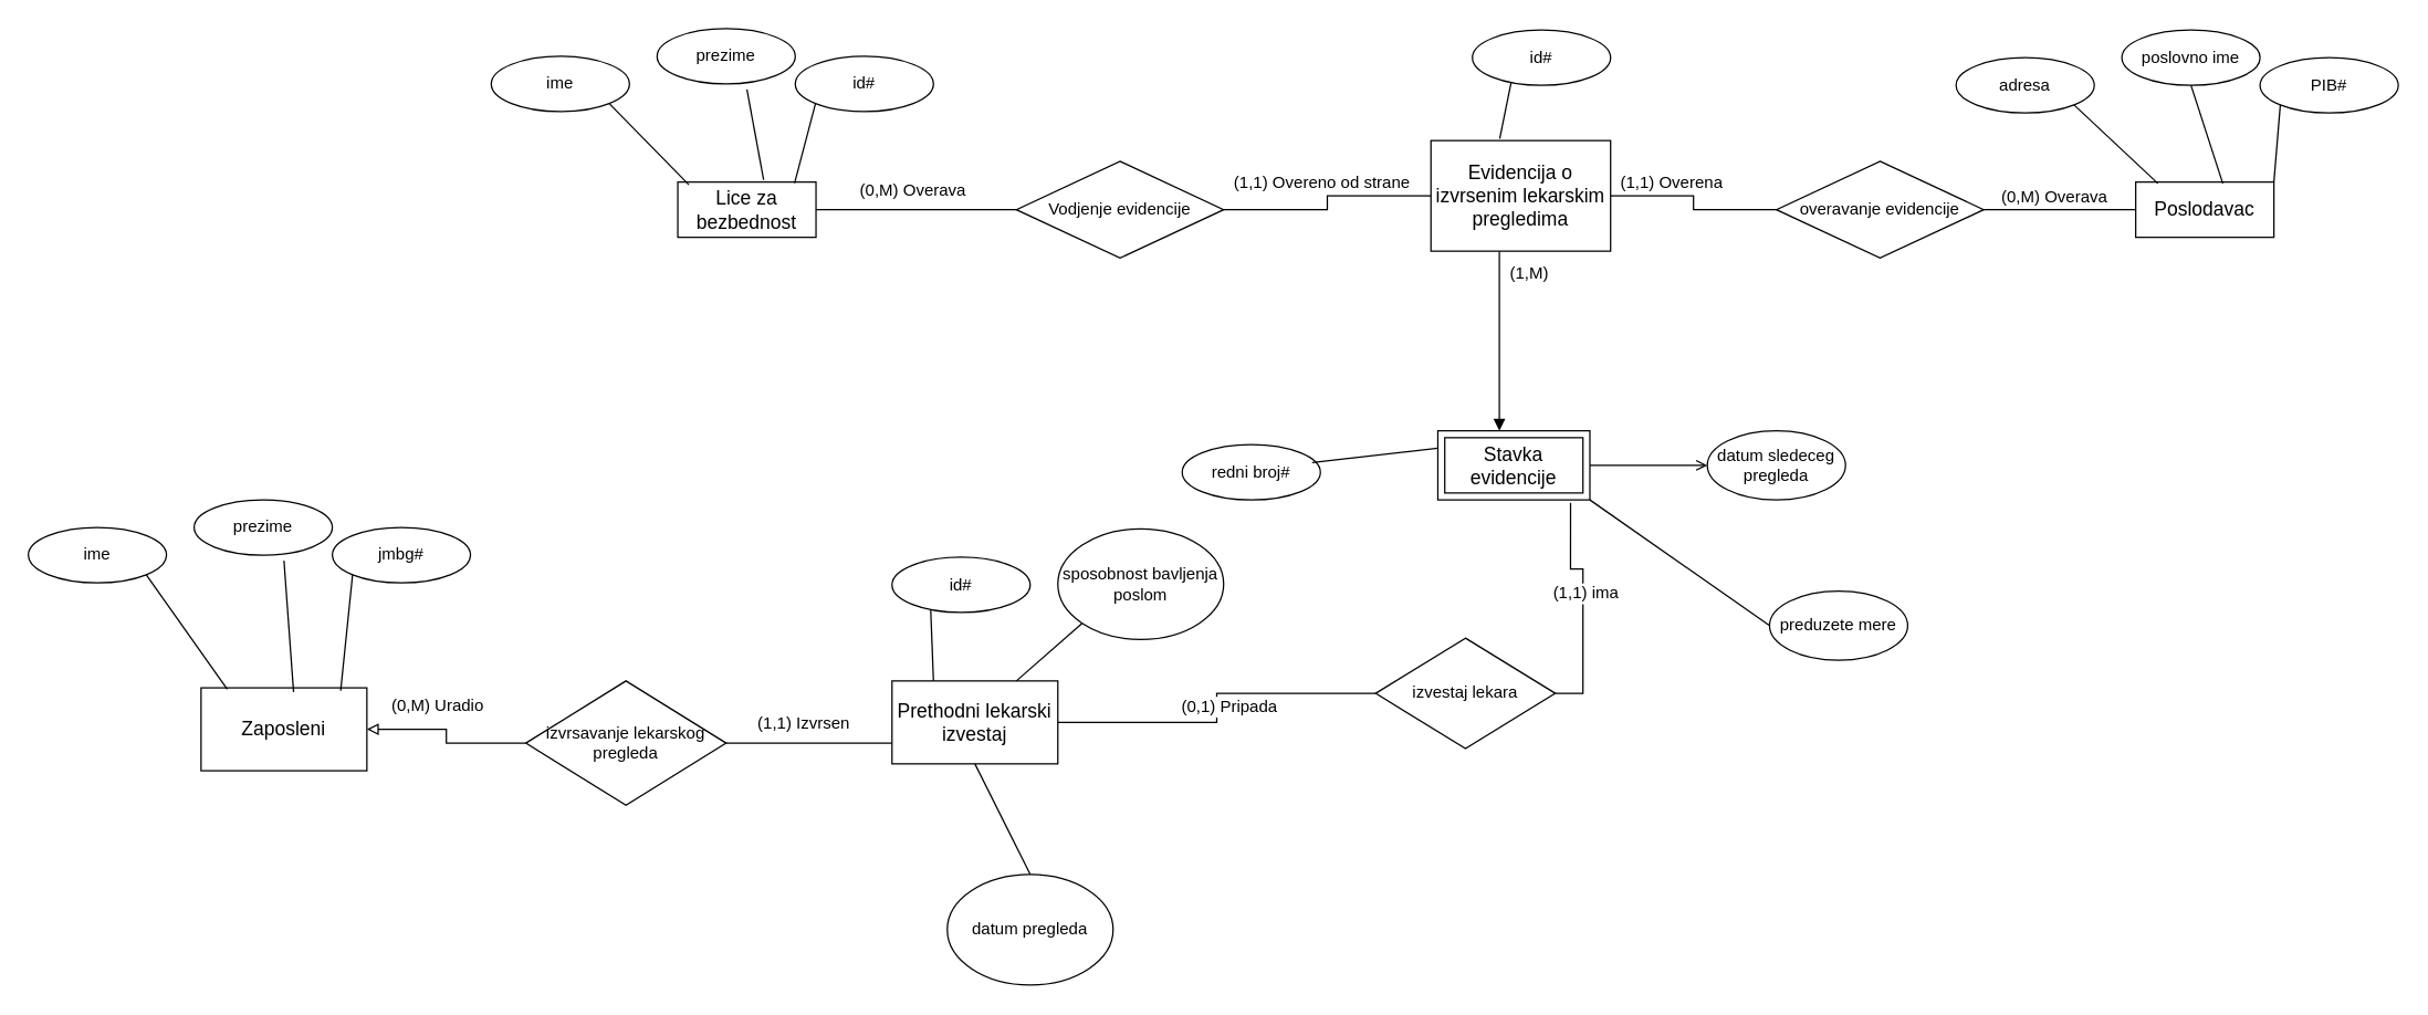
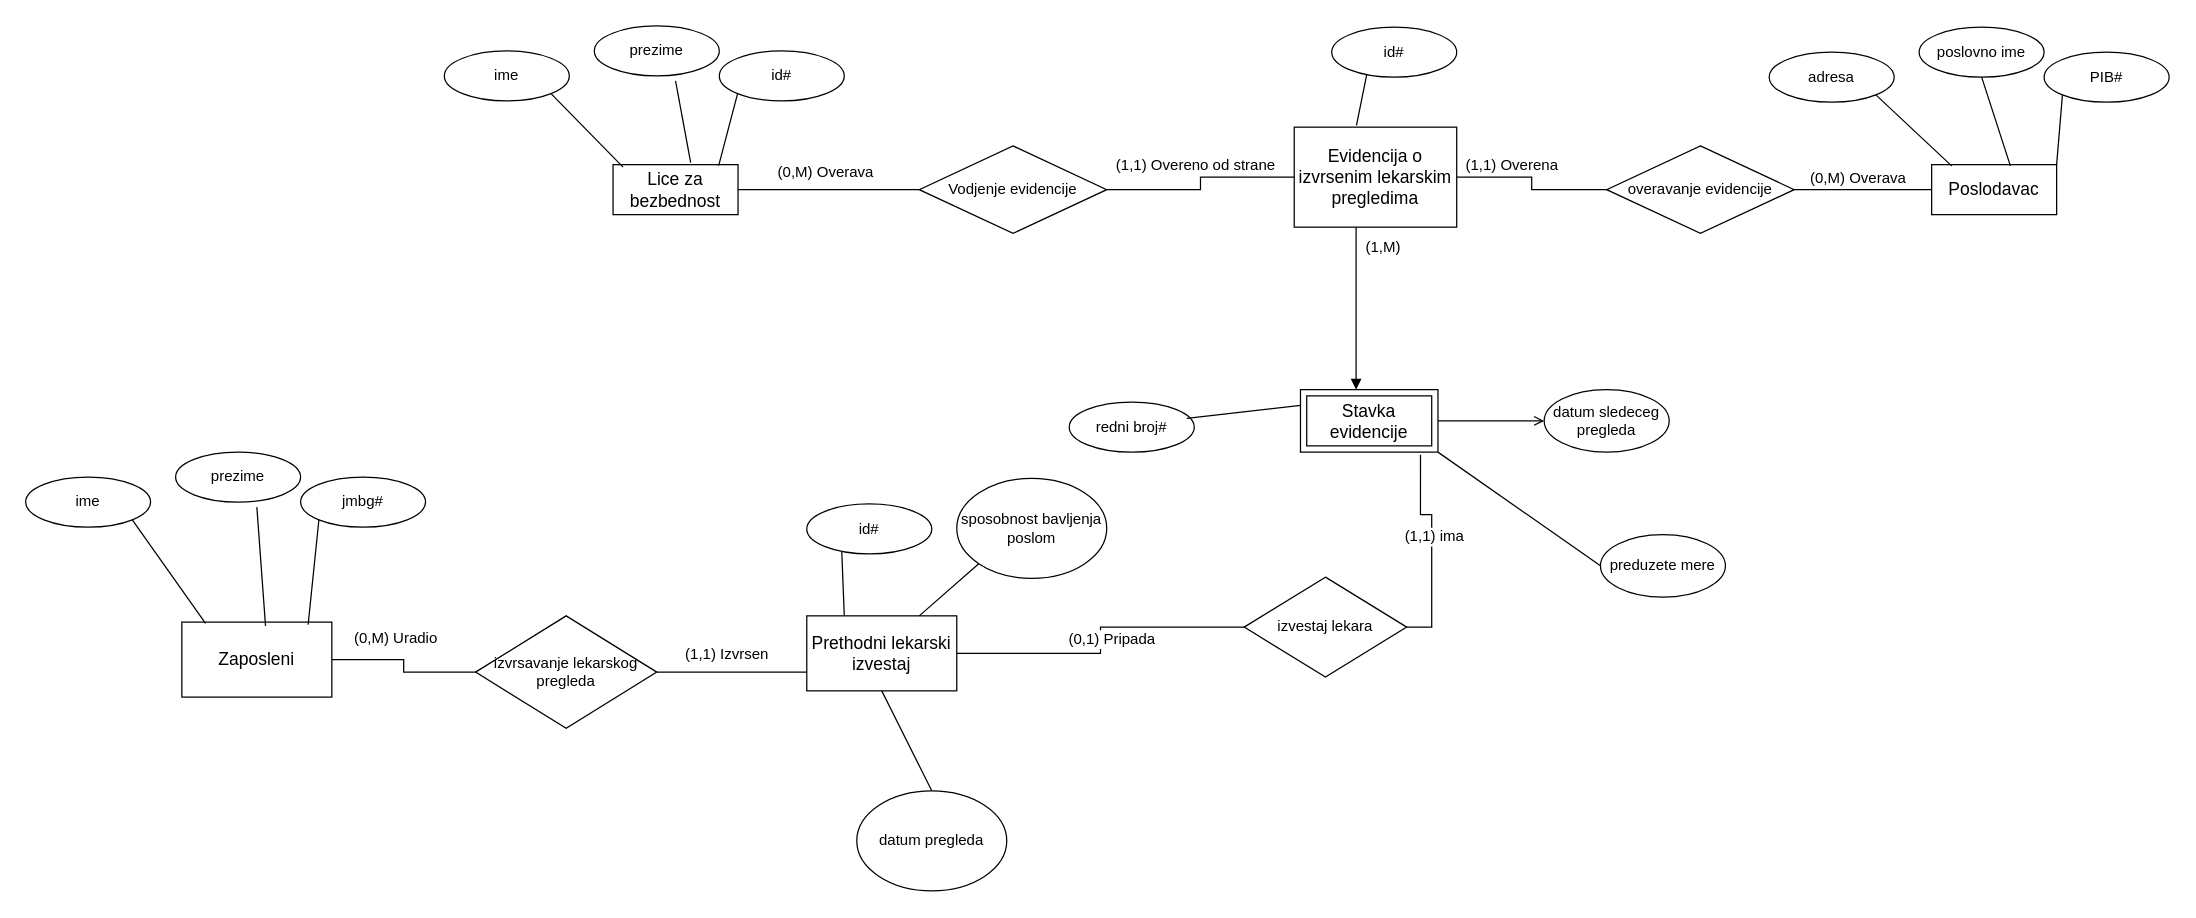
- <mxCell id="44" value="" style="edgeStyle=orthogonalEdgeStyle;rounded=0;orthogonalLoop=1;jettySize=auto;html=1;endArrow=block;endFill=0;entryX=1;entryY=0.5;entryDx=0;entryDy=0;" parent="1" source="48" target="43" edge="1"><mxGeometry relative="1" as="geometry"><mxPoint x="300" y="533" as="targetPoint" /></mxGeometry></mxCell>
+ <mxCell id="44" value="" style="edgeStyle=orthogonalEdgeStyle;rounded=0;orthogonalLoop=1;jettySize=auto;html=1;endArrow=none;endFill=0;entryX=1;entryY=0.5;entryDx=0;entryDy=0;" parent="1" source="48" target="43" edge="1"><mxGeometry relative="1" as="geometry"><mxPoint x="300" y="533" as="targetPoint" /></mxGeometry></mxCell>
